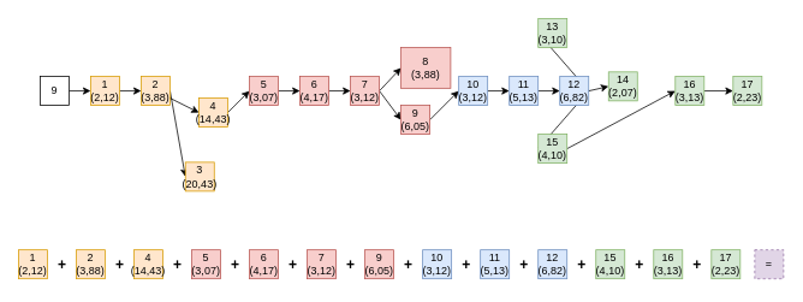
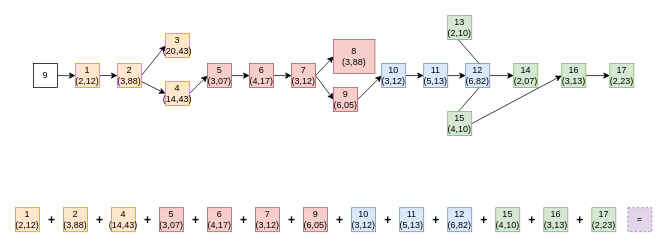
- <mxCell id="26" value="13&lt;br&gt;(3,10)" style="whiteSpace=wrap;html=1;aspect=fixed;fillColor=#d5e8d4;strokeColor=#82b366;" parent="1" vertex="1"><mxGeometry x="596" y="20" width="32" height="32" as="geometry" /></mxCell>
+ <mxCell id="26" value="13&lt;br&gt;(2,10)" style="whiteSpace=wrap;html=1;aspect=fixed;fillColor=#d5e8d4;strokeColor=#82b366;" parent="1" vertex="1"><mxGeometry x="596" y="20" width="32" height="32" as="geometry" /></mxCell>
- <mxCell id="30" value="14&lt;br&gt;(2,07)" style="whiteSpace=wrap;html=1;aspect=fixed;fillColor=#d5e8d4;strokeColor=#82b366;" parent="1" vertex="1"><mxGeometry x="674" y="79" width="32" height="32" as="geometry" /></mxCell>
+ <mxCell id="30" value="14&lt;br&gt;(2,07)" style="whiteSpace=wrap;html=1;aspect=fixed;fillColor=#d5e8d4;strokeColor=#82b366;" parent="1" vertex="1"><mxGeometry x="684" y="84" width="32" height="32" as="geometry" /></mxCell>
- <mxCell id="9" value="3&lt;br&gt;(20,43)" style="whiteSpace=wrap;html=1;aspect=fixed;fillColor=#ffe6cc;strokeColor=#d79b00;" parent="1" vertex="1"><mxGeometry x="205" y="179" width="32" height="32" as="geometry" /></mxCell>
+ <mxCell id="9" value="3&lt;br&gt;(20,43)" style="whiteSpace=wrap;html=1;aspect=fixed;fillColor=#ffe6cc;strokeColor=#d79b00;" parent="1" vertex="1"><mxGeometry x="220" y="44" width="32" height="32" as="geometry" /></mxCell>
